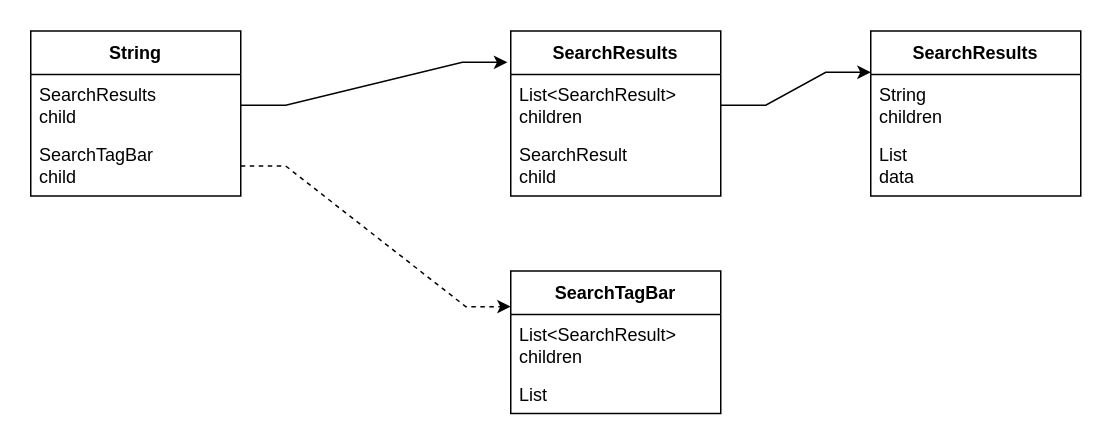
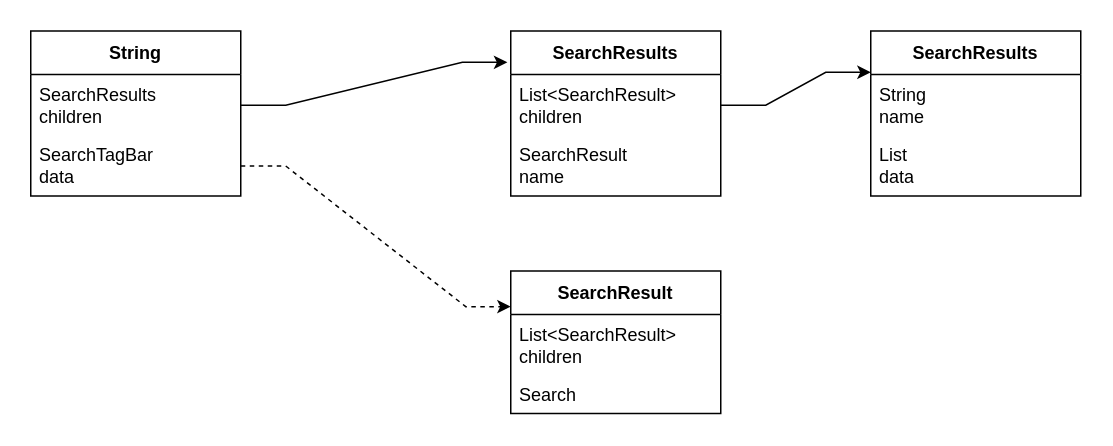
- <mxCell id="3" value="SearchResults&lt;br&gt;child" style="text;html=1;strokeColor=none;fillColor=none;align=left;verticalAlign=middle;spacingLeft=4;spacingRight=4;overflow=hidden;rotatable=0;points=[[0,0.5],[1,0.5]];portConstraint=eastwest;whiteSpace=wrap;" vertex="1" parent="2"><mxGeometry y="29" width="140" height="41" as="geometry" /></mxCell>
+ <mxCell id="3" value="SearchResults&lt;br&gt;children" style="text;html=1;strokeColor=none;fillColor=none;align=left;verticalAlign=middle;spacingLeft=4;spacingRight=4;overflow=hidden;rotatable=0;points=[[0,0.5],[1,0.5]];portConstraint=eastwest;whiteSpace=wrap;" vertex="1" parent="2"><mxGeometry y="29" width="140" height="41" as="geometry" /></mxCell>
- <mxCell id="9" value="String&lt;br&gt;children" style="text;html=1;strokeColor=none;fillColor=none;align=left;verticalAlign=middle;spacingLeft=4;spacingRight=4;overflow=hidden;rotatable=0;points=[[0,0.5],[1,0.5]];portConstraint=eastwest;whiteSpace=wrap;" vertex="1" parent="8"><mxGeometry y="29" width="140" height="41" as="geometry" /></mxCell>
+ <mxCell id="9" value="String&lt;br&gt;name" style="text;html=1;strokeColor=none;fillColor=none;align=left;verticalAlign=middle;spacingLeft=4;spacingRight=4;overflow=hidden;rotatable=0;points=[[0,0.5],[1,0.5]];portConstraint=eastwest;whiteSpace=wrap;" vertex="1" parent="8"><mxGeometry y="29" width="140" height="41" as="geometry" /></mxCell>
- <mxCell id="4" value="SearchTagBar&lt;br&gt;child" style="text;html=1;strokeColor=none;fillColor=none;align=left;verticalAlign=middle;spacingLeft=4;spacingRight=4;overflow=hidden;rotatable=0;points=[[0,0.5],[1,0.5]];portConstraint=eastwest;whiteSpace=wrap;" vertex="1" parent="2"><mxGeometry y="70" width="140" height="40" as="geometry" /></mxCell>
+ <mxCell id="4" value="SearchTagBar&lt;br&gt;data" style="text;html=1;strokeColor=none;fillColor=none;align=left;verticalAlign=middle;spacingLeft=4;spacingRight=4;overflow=hidden;rotatable=0;points=[[0,0.5],[1,0.5]];portConstraint=eastwest;whiteSpace=wrap;" vertex="1" parent="2"><mxGeometry y="70" width="140" height="40" as="geometry" /></mxCell>
- <mxCell id="7" value="SearchResult &lt;br&gt;child" style="text;html=1;strokeColor=none;fillColor=none;align=left;verticalAlign=middle;spacingLeft=4;spacingRight=4;overflow=hidden;rotatable=0;points=[[0,0.5],[1,0.5]];portConstraint=eastwest;whiteSpace=wrap;" vertex="1" parent="5"><mxGeometry y="70" width="140" height="40" as="geometry" /></mxCell>
+ <mxCell id="7" value="SearchResult &lt;br&gt;name" style="text;html=1;strokeColor=none;fillColor=none;align=left;verticalAlign=middle;spacingLeft=4;spacingRight=4;overflow=hidden;rotatable=0;points=[[0,0.5],[1,0.5]];portConstraint=eastwest;whiteSpace=wrap;" vertex="1" parent="5"><mxGeometry y="70" width="140" height="40" as="geometry" /></mxCell>
- <mxCell id="11" value="SearchTagBar" style="swimlane;fontStyle=1;align=center;verticalAlign=middle;childLayout=stackLayout;horizontal=1;startSize=29;horizontalStack=0;resizeParent=1;resizeParentMax=0;resizeLast=0;collapsible=0;marginBottom=0;html=1;whiteSpace=wrap;" vertex="1" parent="1"><mxGeometry x="340" y="180" width="140" height="95" as="geometry" /></mxCell>
+ <mxCell id="11" value="SearchResult" style="swimlane;fontStyle=1;align=center;verticalAlign=middle;childLayout=stackLayout;horizontal=1;startSize=29;horizontalStack=0;resizeParent=1;resizeParentMax=0;resizeLast=0;collapsible=0;marginBottom=0;html=1;whiteSpace=wrap;" vertex="1" parent="1"><mxGeometry x="340" y="180" width="140" height="95" as="geometry" /></mxCell>
- <mxCell id="13" value="List&lt;br&gt;" style="text;html=1;strokeColor=none;fillColor=none;align=left;verticalAlign=middle;spacingLeft=4;spacingRight=4;overflow=hidden;rotatable=0;points=[[0,0.5],[1,0.5]];portConstraint=eastwest;whiteSpace=wrap;" vertex="1" parent="11"><mxGeometry y="70" width="140" height="25" as="geometry" /></mxCell>
+ <mxCell id="13" value="Search&lt;br&gt;" style="text;html=1;strokeColor=none;fillColor=none;align=left;verticalAlign=middle;spacingLeft=4;spacingRight=4;overflow=hidden;rotatable=0;points=[[0,0.5],[1,0.5]];portConstraint=eastwest;whiteSpace=wrap;" vertex="1" parent="11"><mxGeometry y="70" width="140" height="25" as="geometry" /></mxCell>
